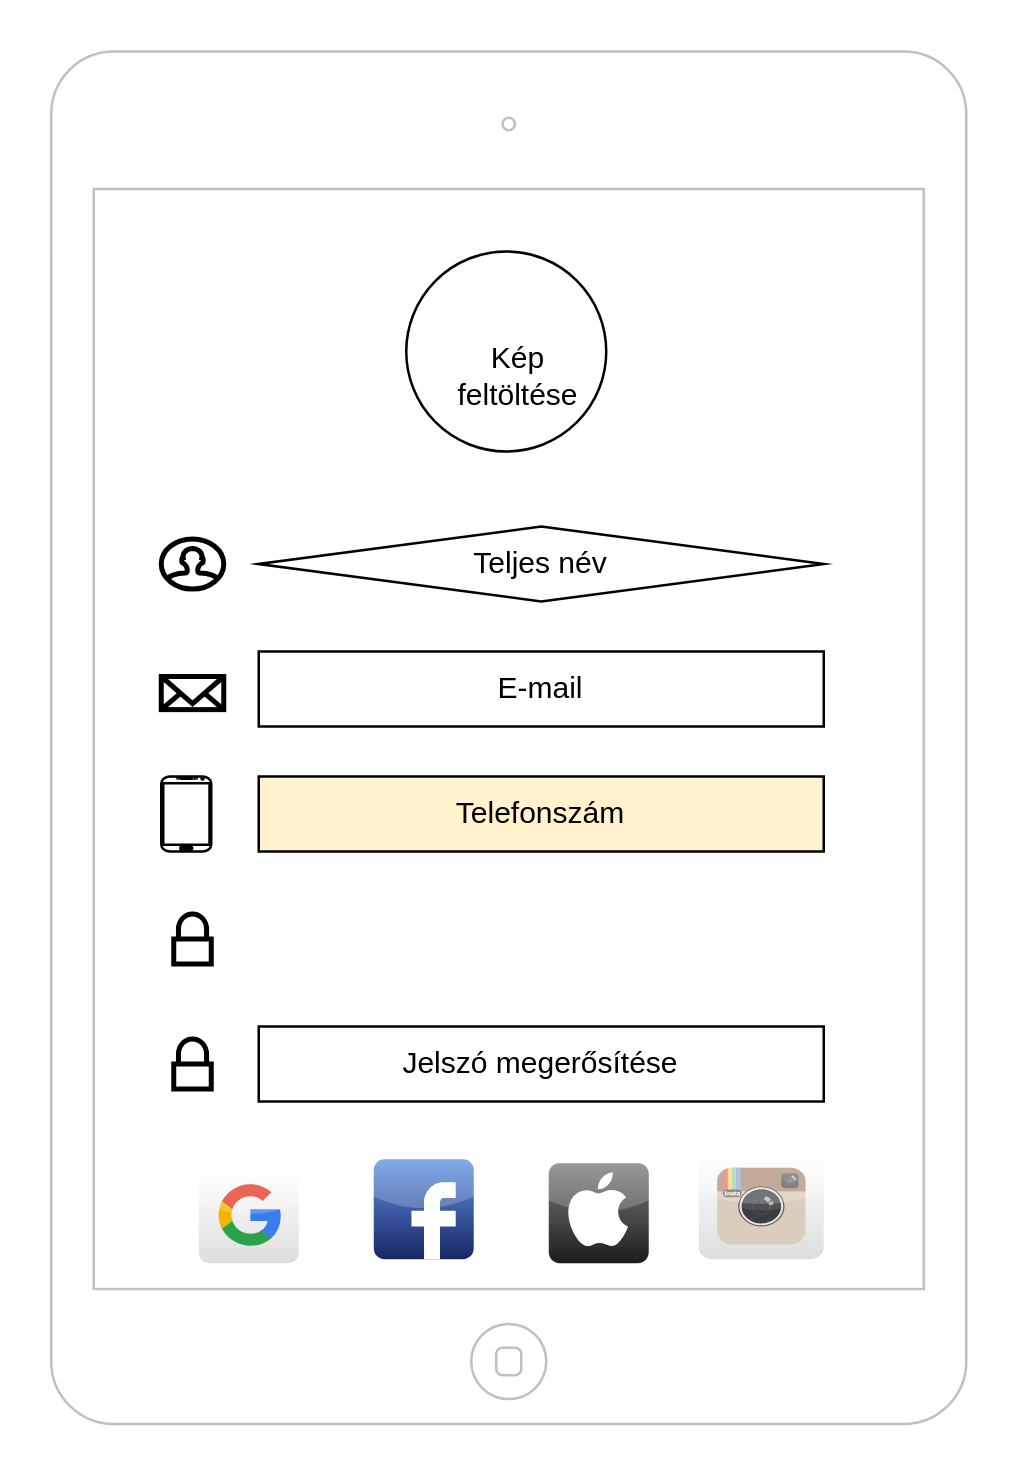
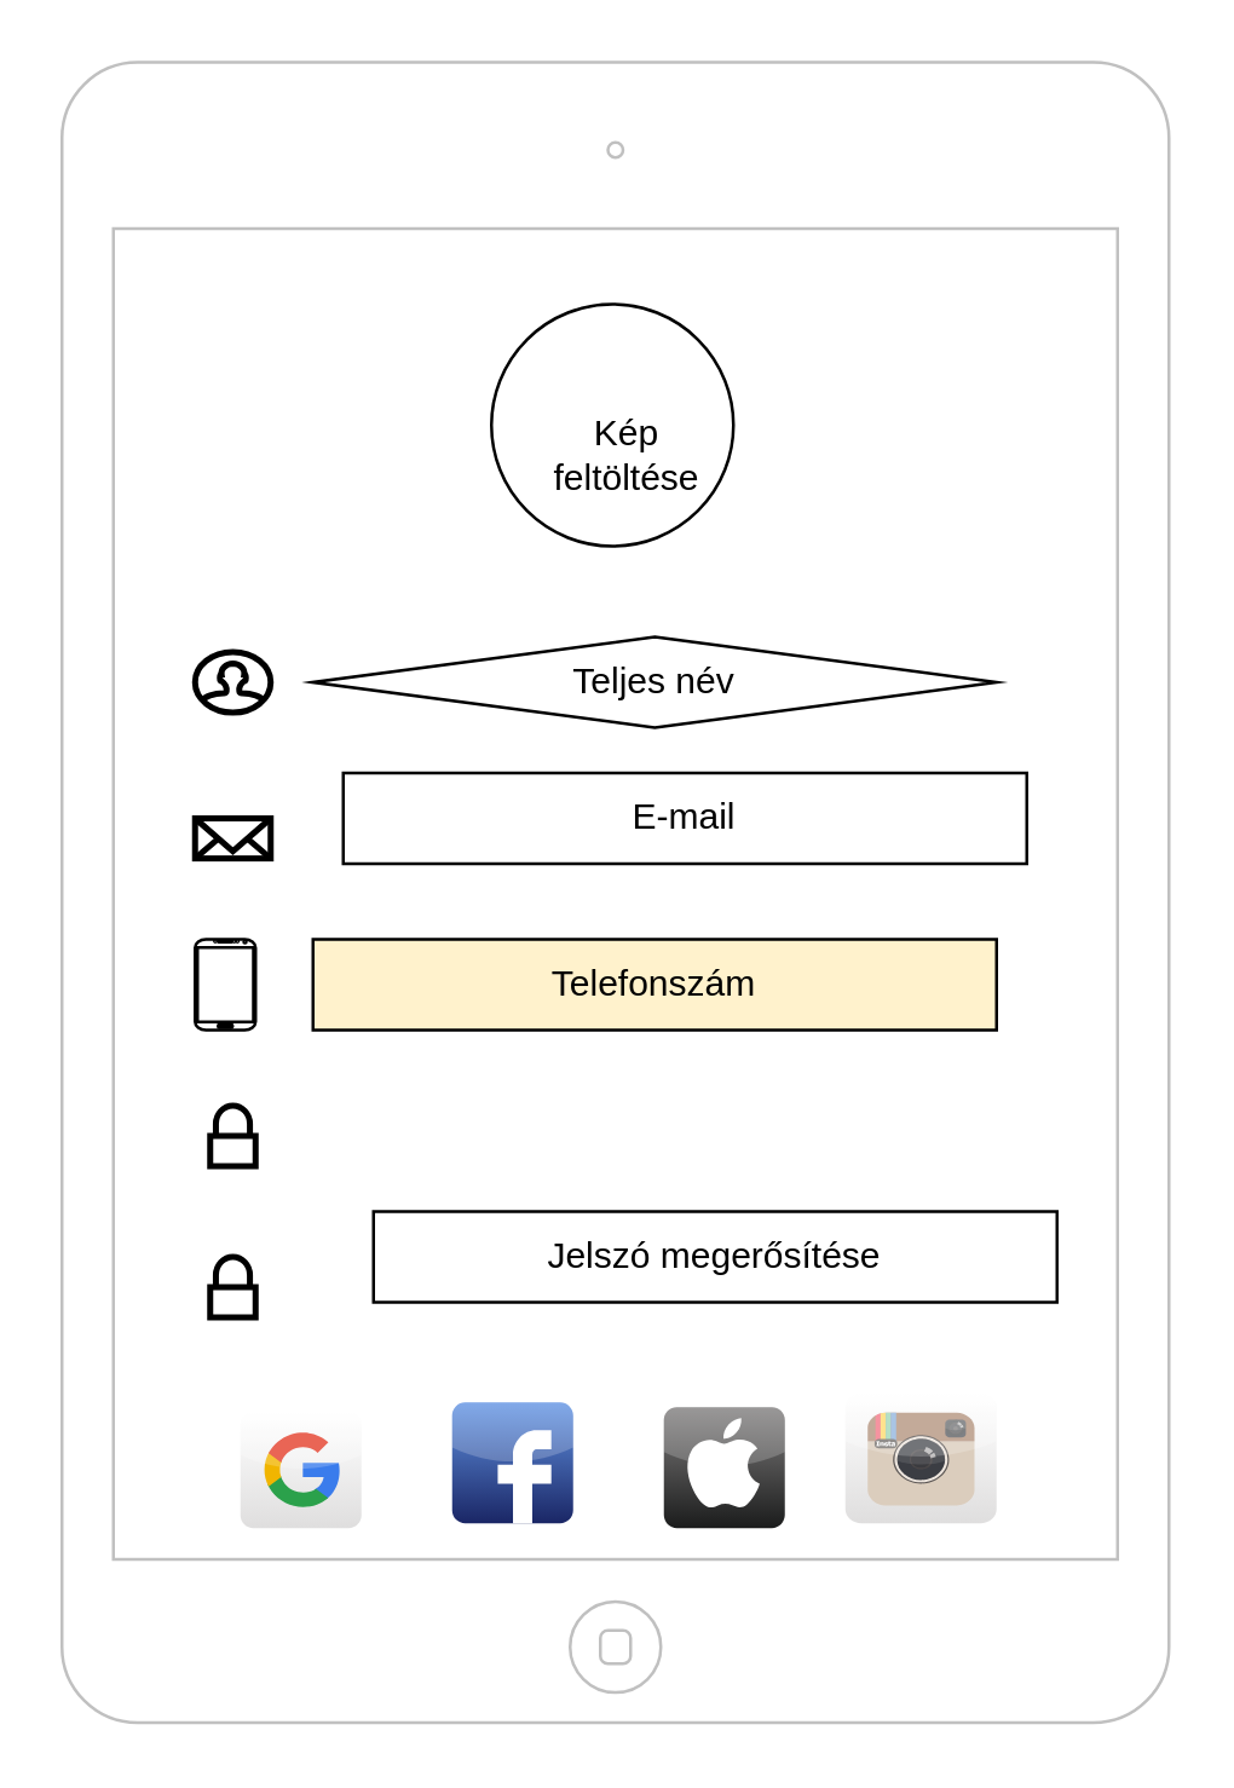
- <mxCell id="7" value="E-mail" style="whiteSpace=wrap;html=1;align=center;strokeColor=#000000;" vertex="1" parent="1"><mxGeometry x="103" y="260" width="226" height="30" as="geometry" /></mxCell>
+ <mxCell id="7" value="E-mail" style="whiteSpace=wrap;html=1;align=center;strokeColor=#000000;" vertex="1" parent="1"><mxGeometry x="113" y="255" width="226" height="30" as="geometry" /></mxCell>
- <mxCell id="10" value="Jelszó megerősítése" style="whiteSpace=wrap;html=1;align=center;strokeColor=#000000;" vertex="1" parent="1"><mxGeometry x="103" y="410" width="226" height="30" as="geometry" /></mxCell>
+ <mxCell id="10" value="Jelszó megerősítése" style="whiteSpace=wrap;html=1;align=center;strokeColor=#000000;" vertex="1" parent="1"><mxGeometry x="123" y="400" width="226" height="30" as="geometry" /></mxCell>
